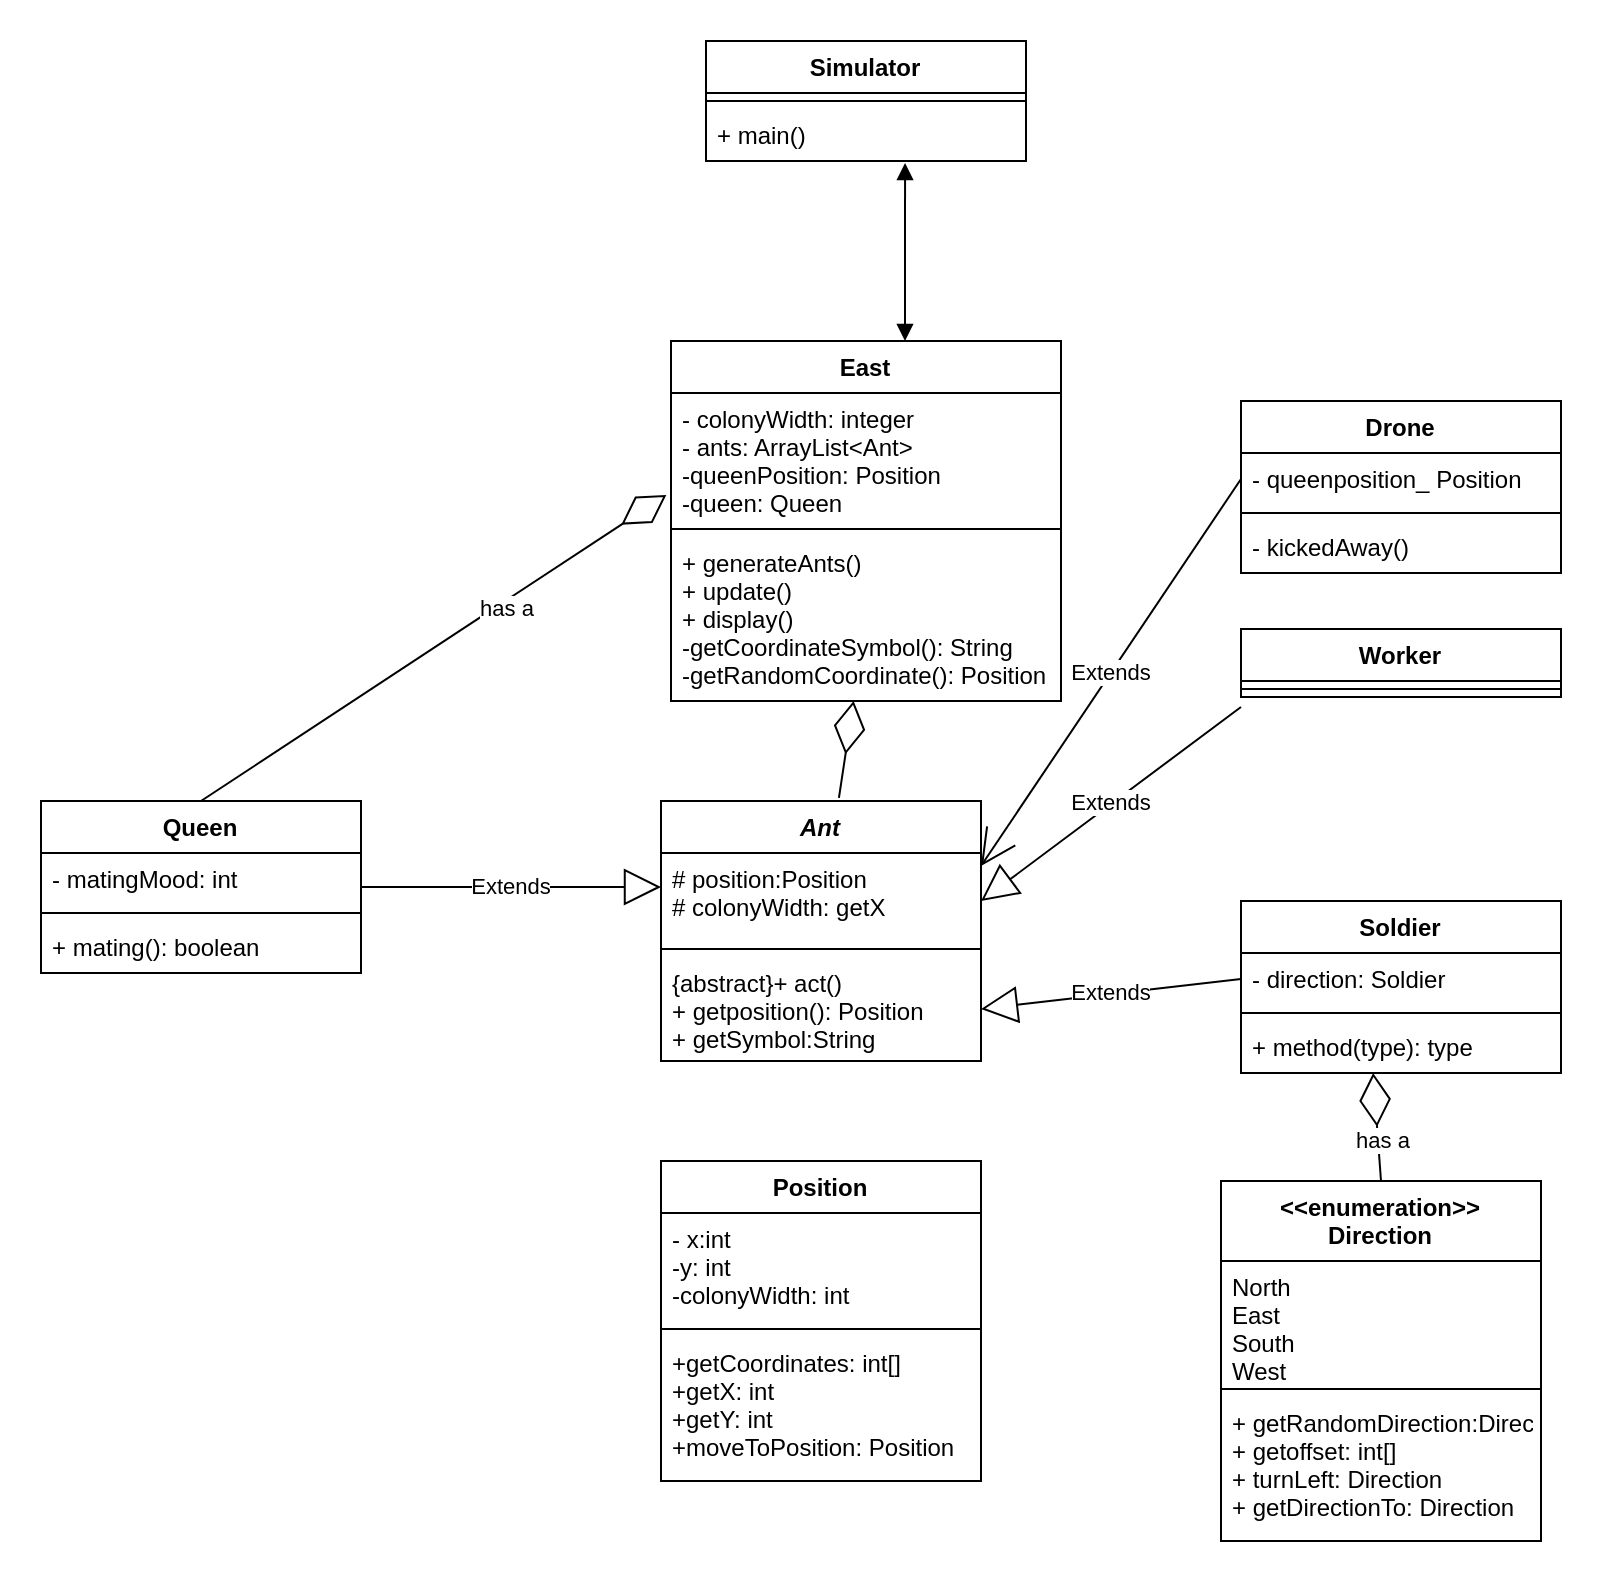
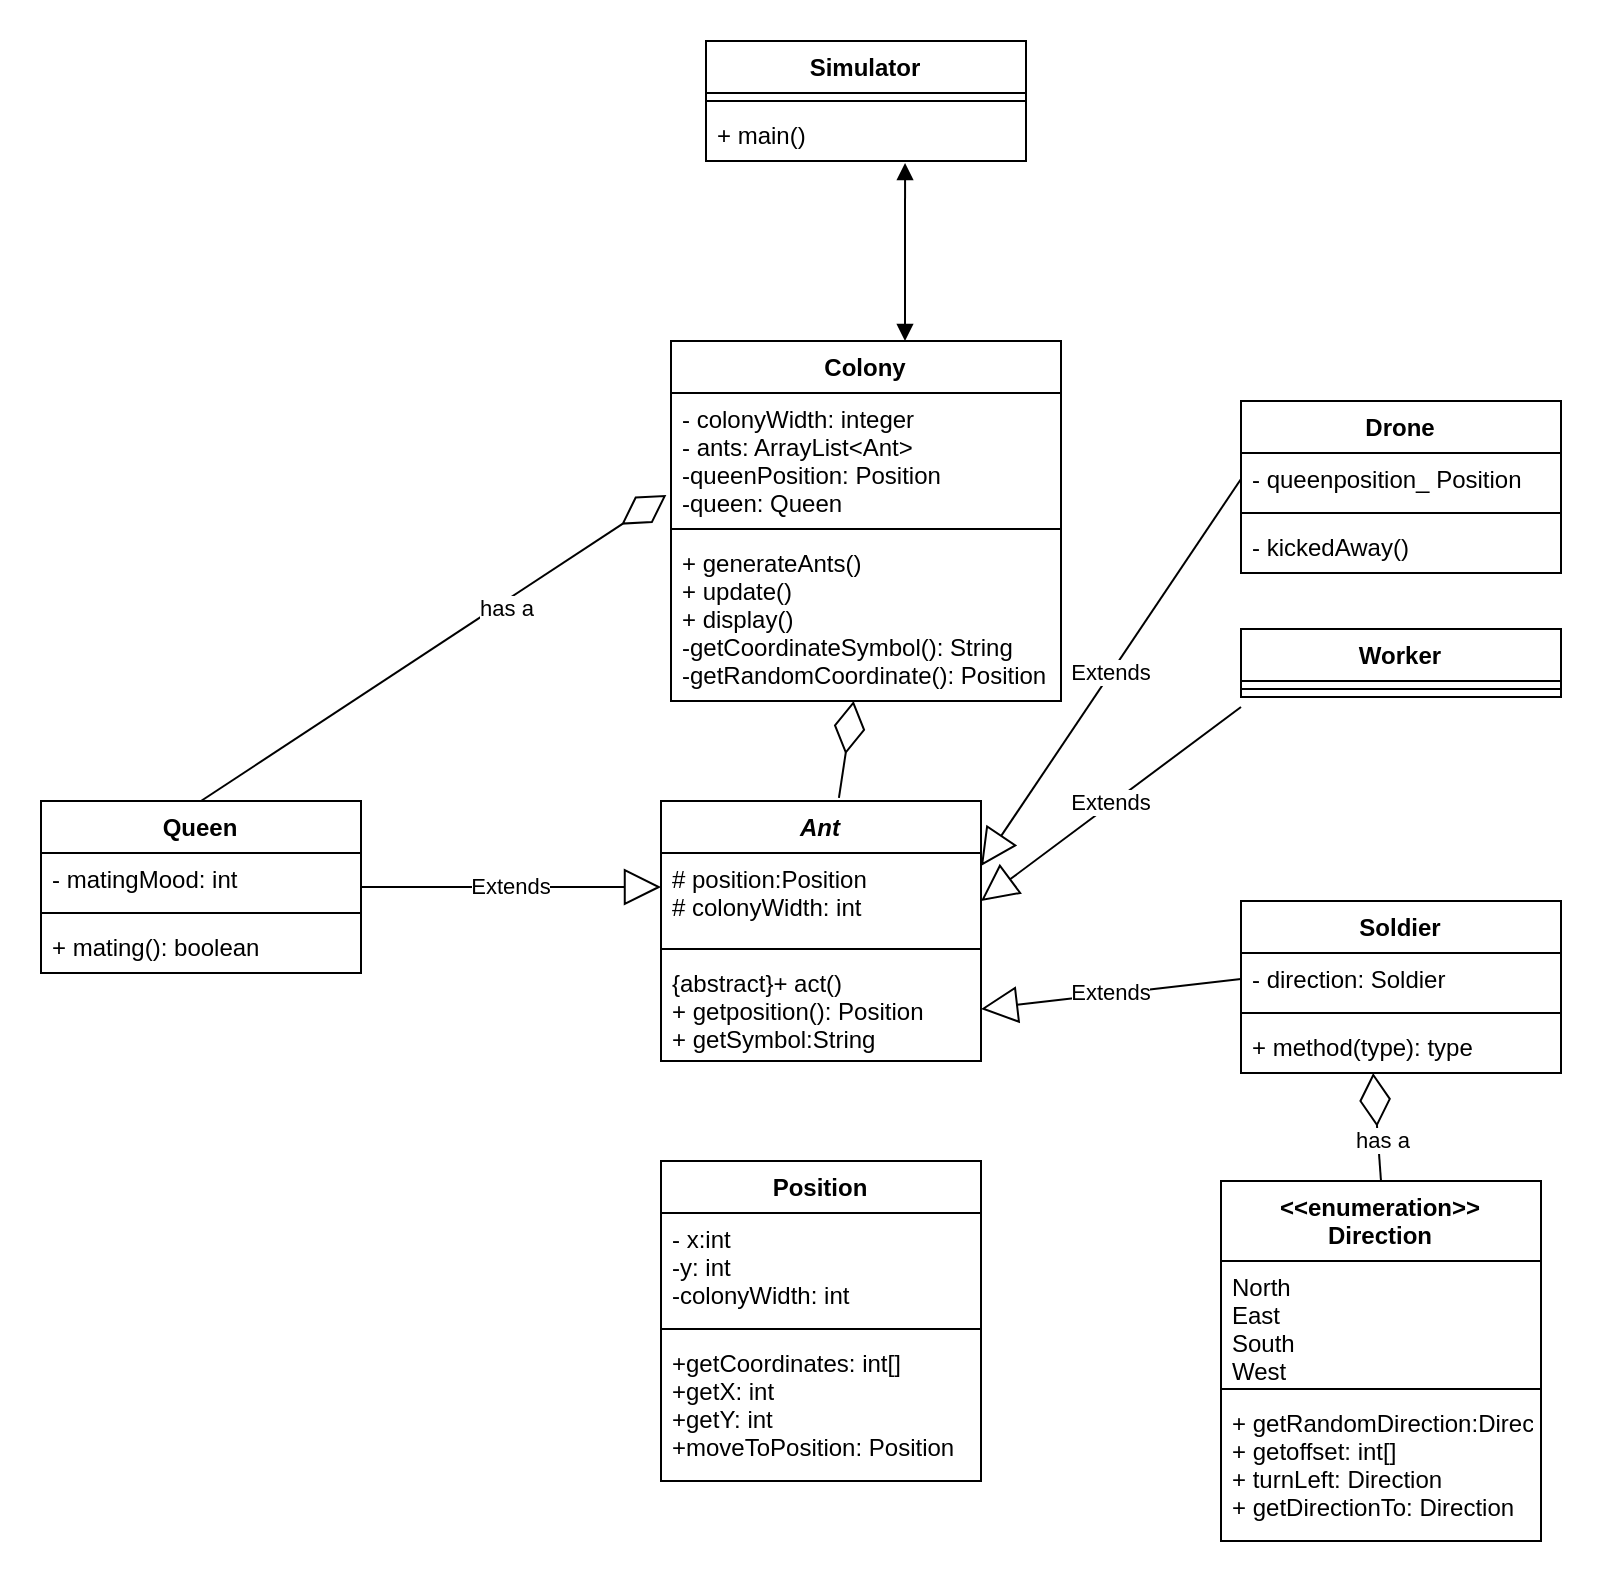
- <mxCell id="2" value="East" style="swimlane;fontStyle=1;align=center;verticalAlign=top;childLayout=stackLayout;horizontal=1;startSize=26;horizontalStack=0;resizeParent=1;resizeParentMax=0;resizeLast=0;collapsible=1;marginBottom=0;" parent="1" vertex="1"><mxGeometry x="335" y="170" width="195" height="180" as="geometry" /></mxCell>
+ <mxCell id="2" value="Colony" style="swimlane;fontStyle=1;align=center;verticalAlign=top;childLayout=stackLayout;horizontal=1;startSize=26;horizontalStack=0;resizeParent=1;resizeParentMax=0;resizeLast=0;collapsible=1;marginBottom=0;" parent="1" vertex="1"><mxGeometry x="335" y="170" width="195" height="180" as="geometry" /></mxCell>
- <mxCell id="27" value="Extends" style="endArrow=open;endSize=16;endFill=0;html=1;rounded=0;exitX=0;exitY=0.5;exitDx=0;exitDy=0;entryX=1;entryY=0.25;entryDx=0;entryDy=0;" parent="1" source="24" target="6" edge="1"><mxGeometry width="160" relative="1" as="geometry"><mxPoint x="340" y="360" as="sourcePoint" /><mxPoint x="500" y="360" as="targetPoint" /></mxGeometry></mxCell>
+ <mxCell id="27" value="Extends" style="endArrow=block;endSize=16;endFill=0;html=1;rounded=0;exitX=0;exitY=0.5;exitDx=0;exitDy=0;entryX=1;entryY=0.25;entryDx=0;entryDy=0;" parent="1" source="24" target="6" edge="1"><mxGeometry width="160" relative="1" as="geometry"><mxPoint x="340" y="360" as="sourcePoint" /><mxPoint x="500" y="360" as="targetPoint" /></mxGeometry></mxCell>
- <mxCell id="7" value="# position:Position&#10;# colonyWidth: getX&#10;&#10;&#10;" style="text;strokeColor=none;fillColor=none;align=left;verticalAlign=top;spacingLeft=4;spacingRight=4;overflow=hidden;rotatable=0;points=[[0,0.5],[1,0.5]];portConstraint=eastwest;" parent="6" vertex="1"><mxGeometry y="26" width="160" height="44" as="geometry" /></mxCell>
+ <mxCell id="7" value="# position:Position&#10;# colonyWidth: int&#10;&#10;&#10;" style="text;strokeColor=none;fillColor=none;align=left;verticalAlign=top;spacingLeft=4;spacingRight=4;overflow=hidden;rotatable=0;points=[[0,0.5],[1,0.5]];portConstraint=eastwest;" parent="6" vertex="1"><mxGeometry y="26" width="160" height="44" as="geometry" /></mxCell>
